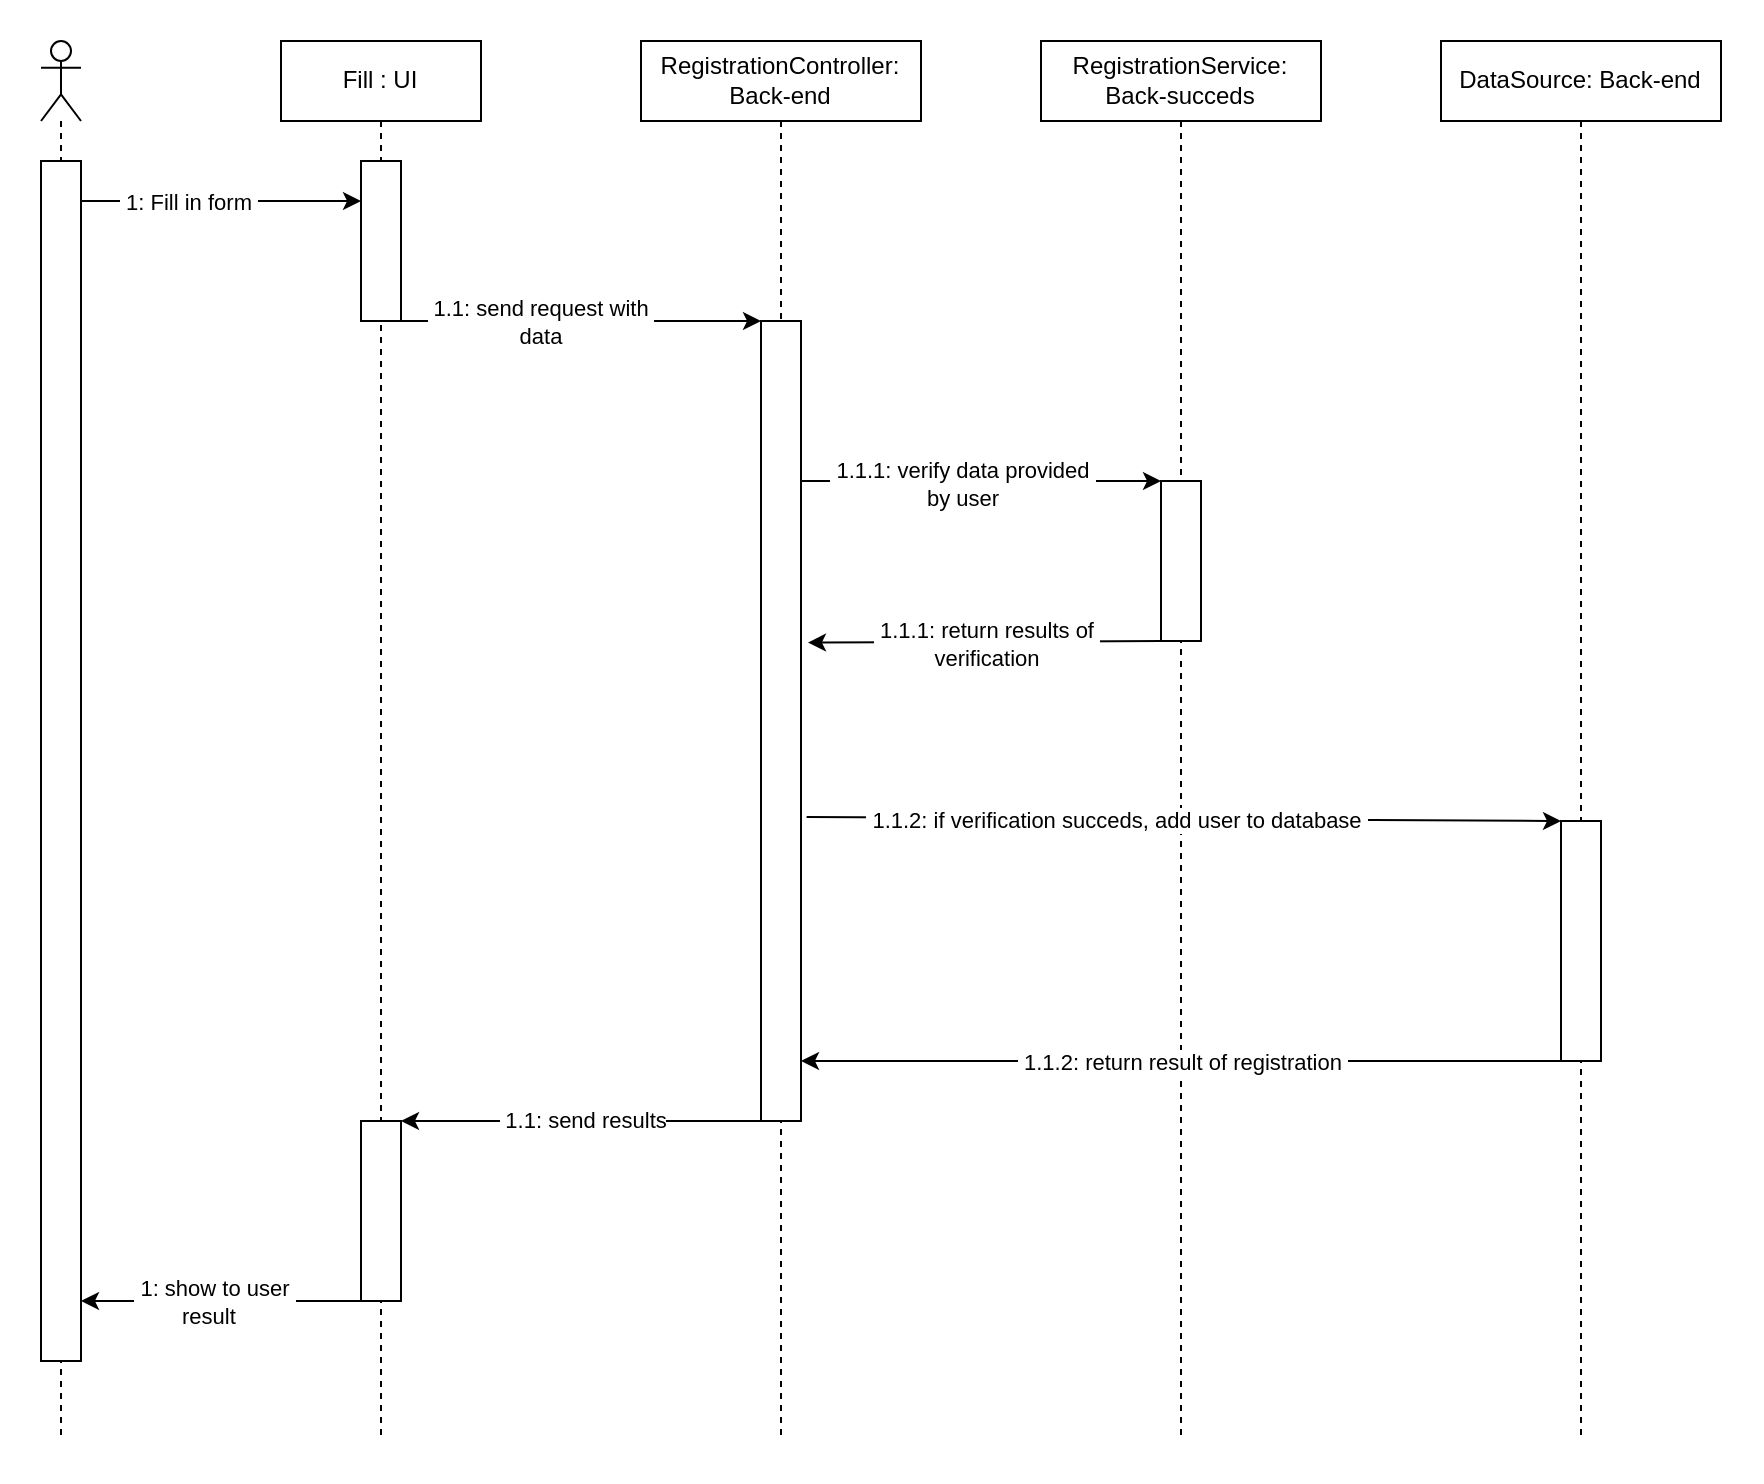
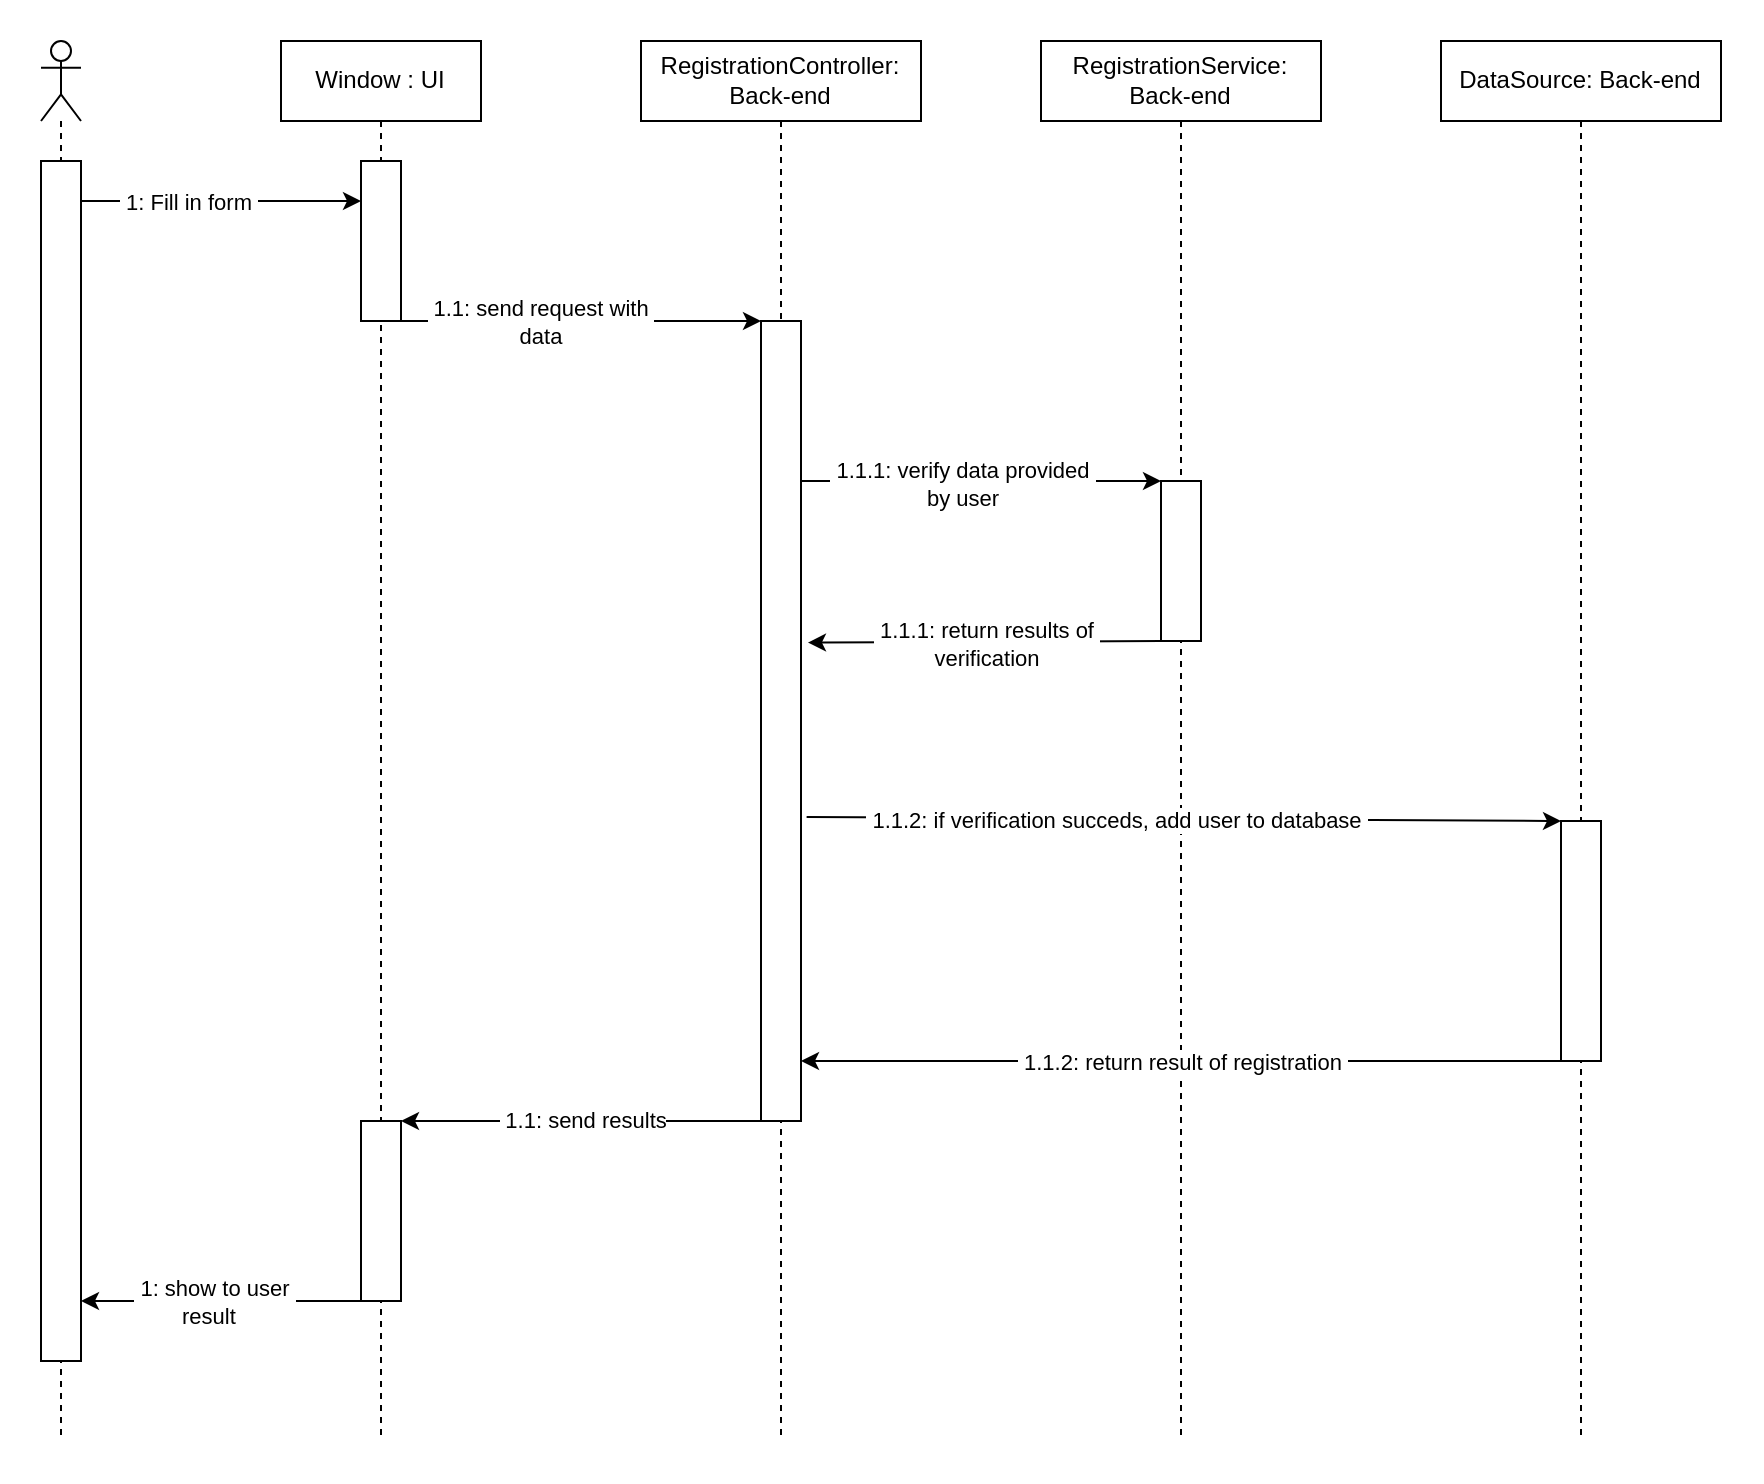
- <mxCell id="4" value="Fill : UI" style="shape=umlLifeline;perimeter=lifelinePerimeter;whiteSpace=wrap;html=1;container=1;collapsible=0;recursiveResize=0;outlineConnect=0;" parent="1" vertex="1"><mxGeometry x="140" y="20" width="100" height="700" as="geometry" /></mxCell>
+ <mxCell id="4" value="Window : UI" style="shape=umlLifeline;perimeter=lifelinePerimeter;whiteSpace=wrap;html=1;container=1;collapsible=0;recursiveResize=0;outlineConnect=0;" parent="1" vertex="1"><mxGeometry x="140" y="20" width="100" height="700" as="geometry" /></mxCell>
- <mxCell id="9" value="RegistrationService: Back-succeds" style="shape=umlLifeline;perimeter=lifelinePerimeter;whiteSpace=wrap;html=1;container=1;collapsible=0;recursiveResize=0;outlineConnect=0;" parent="1" vertex="1"><mxGeometry x="520" y="20" width="140" height="700" as="geometry" /></mxCell>
+ <mxCell id="9" value="RegistrationService: Back-end" style="shape=umlLifeline;perimeter=lifelinePerimeter;whiteSpace=wrap;html=1;container=1;collapsible=0;recursiveResize=0;outlineConnect=0;" parent="1" vertex="1"><mxGeometry x="520" y="20" width="140" height="700" as="geometry" /></mxCell>
